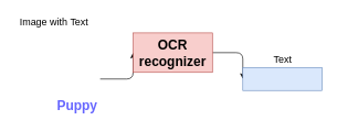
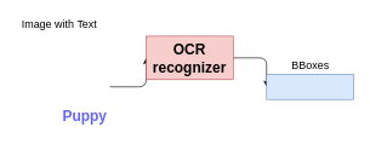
- <mxCell id="9" value="&lt;span style=&quot;font-size: 15px&quot;&gt;Text&lt;/span&gt;" style="text;html=1;resizable=0;points=[];autosize=1;align=center;verticalAlign=top;spacingTop=-4;" vertex="1" parent="1"><mxGeometry x="391" y="77.5" width="70" height="20" as="geometry" /></mxCell>
+ <mxCell id="9" value="&lt;span style=&quot;font-size: 15px&quot;&gt;BBoxes&lt;/span&gt;" style="text;html=1;resizable=0;points=[];autosize=1;align=center;verticalAlign=top;spacingTop=-4;" vertex="1" parent="1"><mxGeometry x="391" y="77.5" width="70" height="20" as="geometry" /></mxCell>
